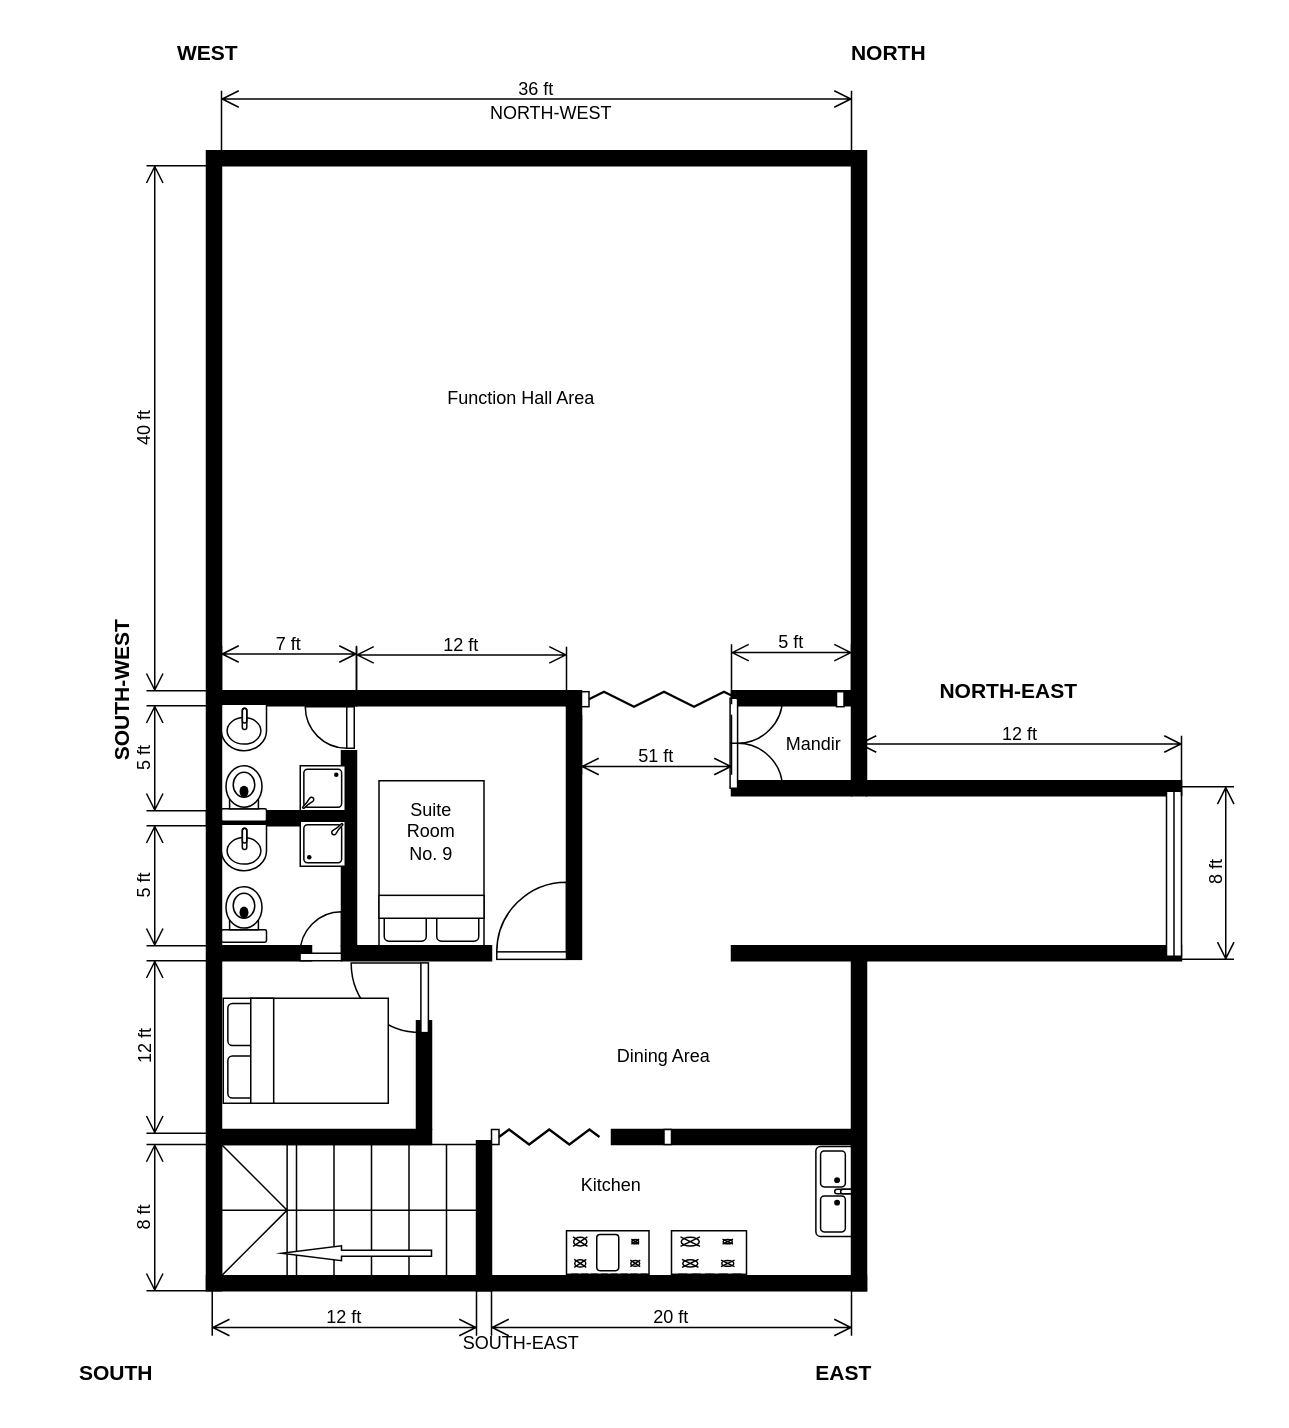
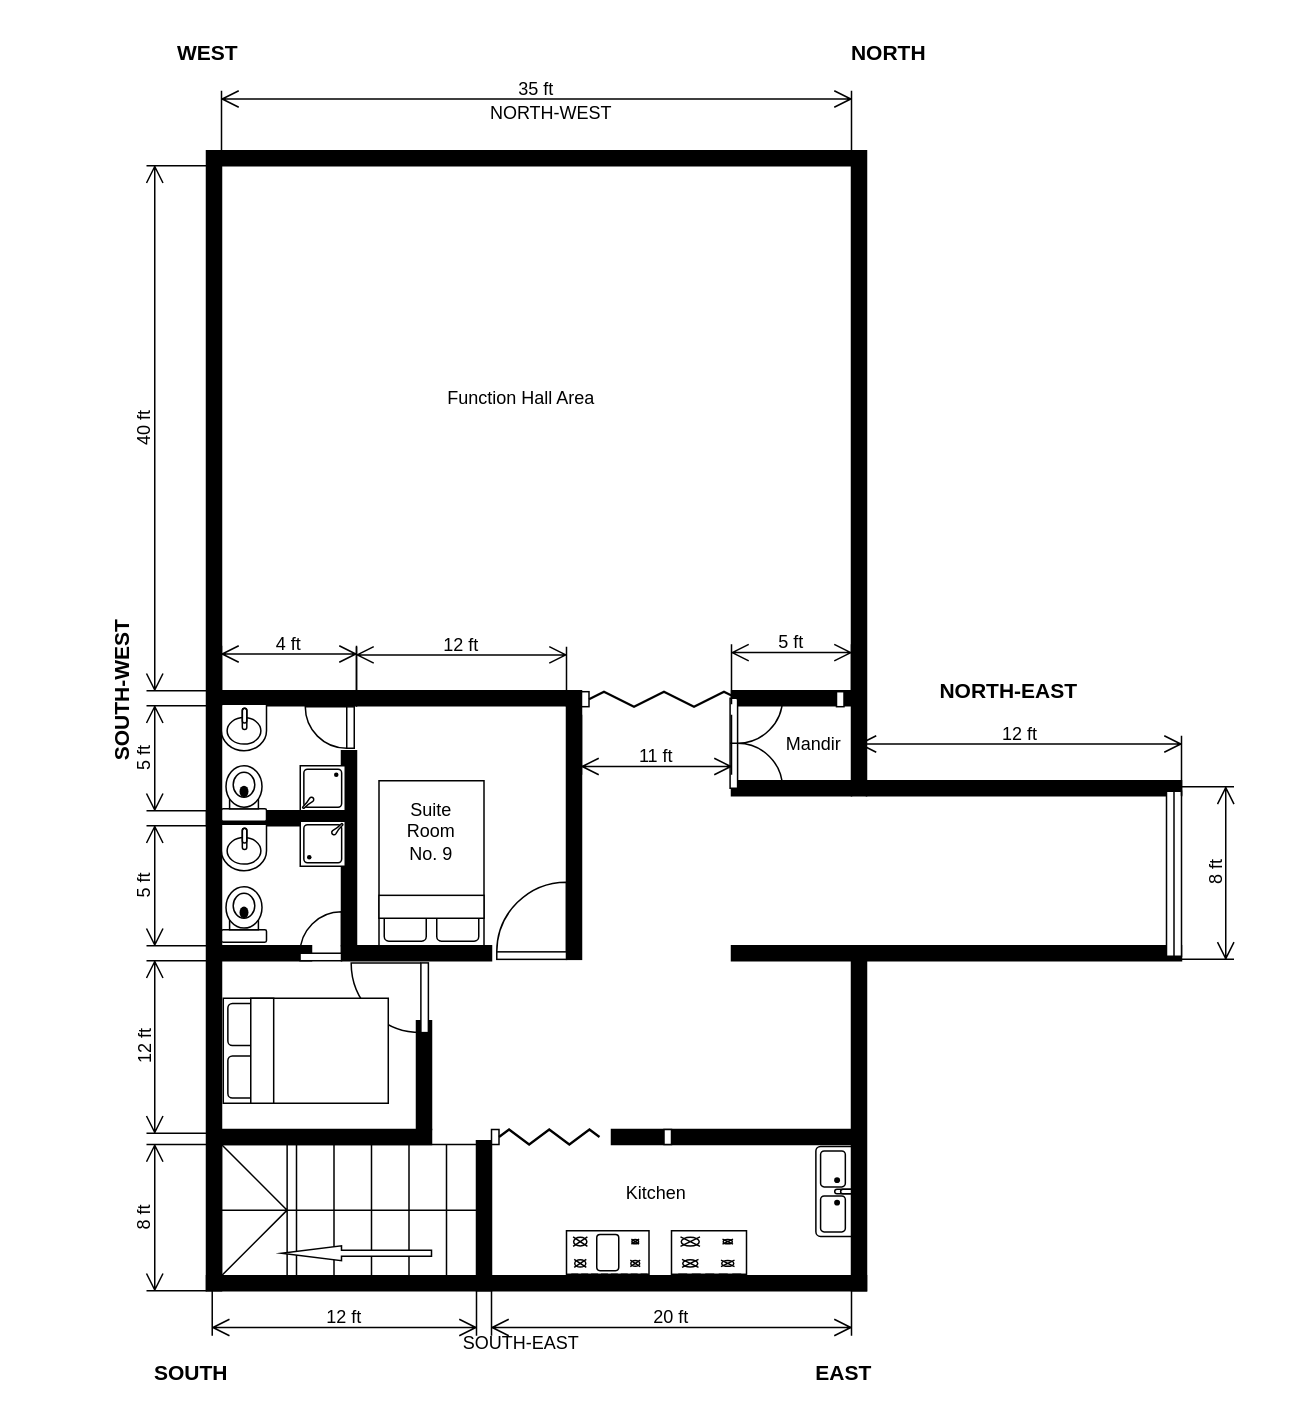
- <mxCell id="68" value="36 ft" style="shape=dimension;direction=west;whiteSpace=wrap;html=1;align=center;points=[];verticalAlign=top;spacingTop=-15;labelBackgroundColor=none;" parent="1" vertex="1"><mxGeometry x="147" y="60" width="420" height="40" as="geometry" /></mxCell>
+ <mxCell id="68" value="35 ft" style="shape=dimension;direction=west;whiteSpace=wrap;html=1;align=center;points=[];verticalAlign=top;spacingTop=-15;labelBackgroundColor=none;" parent="1" vertex="1"><mxGeometry x="147" y="60" width="420" height="40" as="geometry" /></mxCell>
- <mxCell id="64" value="7 ft" style="shape=dimension;direction=west;whiteSpace=wrap;html=1;align=center;points=[];verticalAlign=top;spacingTop=-15;labelBackgroundColor=none;" parent="1" vertex="1"><mxGeometry x="147" y="430" width="90" height="40" as="geometry" /></mxCell>
+ <mxCell id="64" value="4 ft" style="shape=dimension;direction=west;whiteSpace=wrap;html=1;align=center;points=[];verticalAlign=top;spacingTop=-15;labelBackgroundColor=none;" parent="1" vertex="1"><mxGeometry x="147" y="430" width="90" height="40" as="geometry" /></mxCell>
- <mxCell id="67" value="51 ft" style="shape=dimension;whiteSpace=wrap;html=1;align=center;points=[];verticalAlign=bottom;spacingBottom=3;labelBackgroundColor=none;" parent="1" vertex="1"><mxGeometry x="387" y="476" width="100" height="40" as="geometry" /></mxCell>
+ <mxCell id="67" value="11 ft" style="shape=dimension;whiteSpace=wrap;html=1;align=center;points=[];verticalAlign=bottom;spacingBottom=3;labelBackgroundColor=none;" parent="1" vertex="1"><mxGeometry x="387" y="476" width="100" height="40" as="geometry" /></mxCell>
- <mxCell id="48" value="Dining Area" style="text;html=1;align=center;verticalAlign=middle;whiteSpace=wrap;rounded=0;" parent="1" vertex="1"><mxGeometry x="377" y="689.37" width="130" height="30" as="geometry" /></mxCell>
- <mxCell id="50" value="Kitchen" style="text;html=1;align=center;verticalAlign=middle;whiteSpace=wrap;rounded=0;" parent="1" vertex="1"><mxGeometry x="377" y="775" width="60" height="30" as="geometry" /></mxCell>
+ <mxCell id="50" value="Kitchen" style="text;html=1;align=center;verticalAlign=middle;whiteSpace=wrap;rounded=0;" parent="1" vertex="1"><mxGeometry x="407" y="780" width="60" height="30" as="geometry" /></mxCell>
- <mxCell id="2" value="SOUTH" style="text;html=1;align=center;verticalAlign=middle;whiteSpace=wrap;rounded=0;fontStyle=1;fontSize=14;" parent="1" vertex="1"><mxGeometry x="47" y="900" width="60" height="30" as="geometry" /></mxCell>
+ <mxCell id="2" value="SOUTH" style="text;html=1;align=center;verticalAlign=middle;whiteSpace=wrap;rounded=0;fontStyle=1;fontSize=14;" parent="1" vertex="1"><mxGeometry x="97" y="900" width="60" height="30" as="geometry" /></mxCell>
